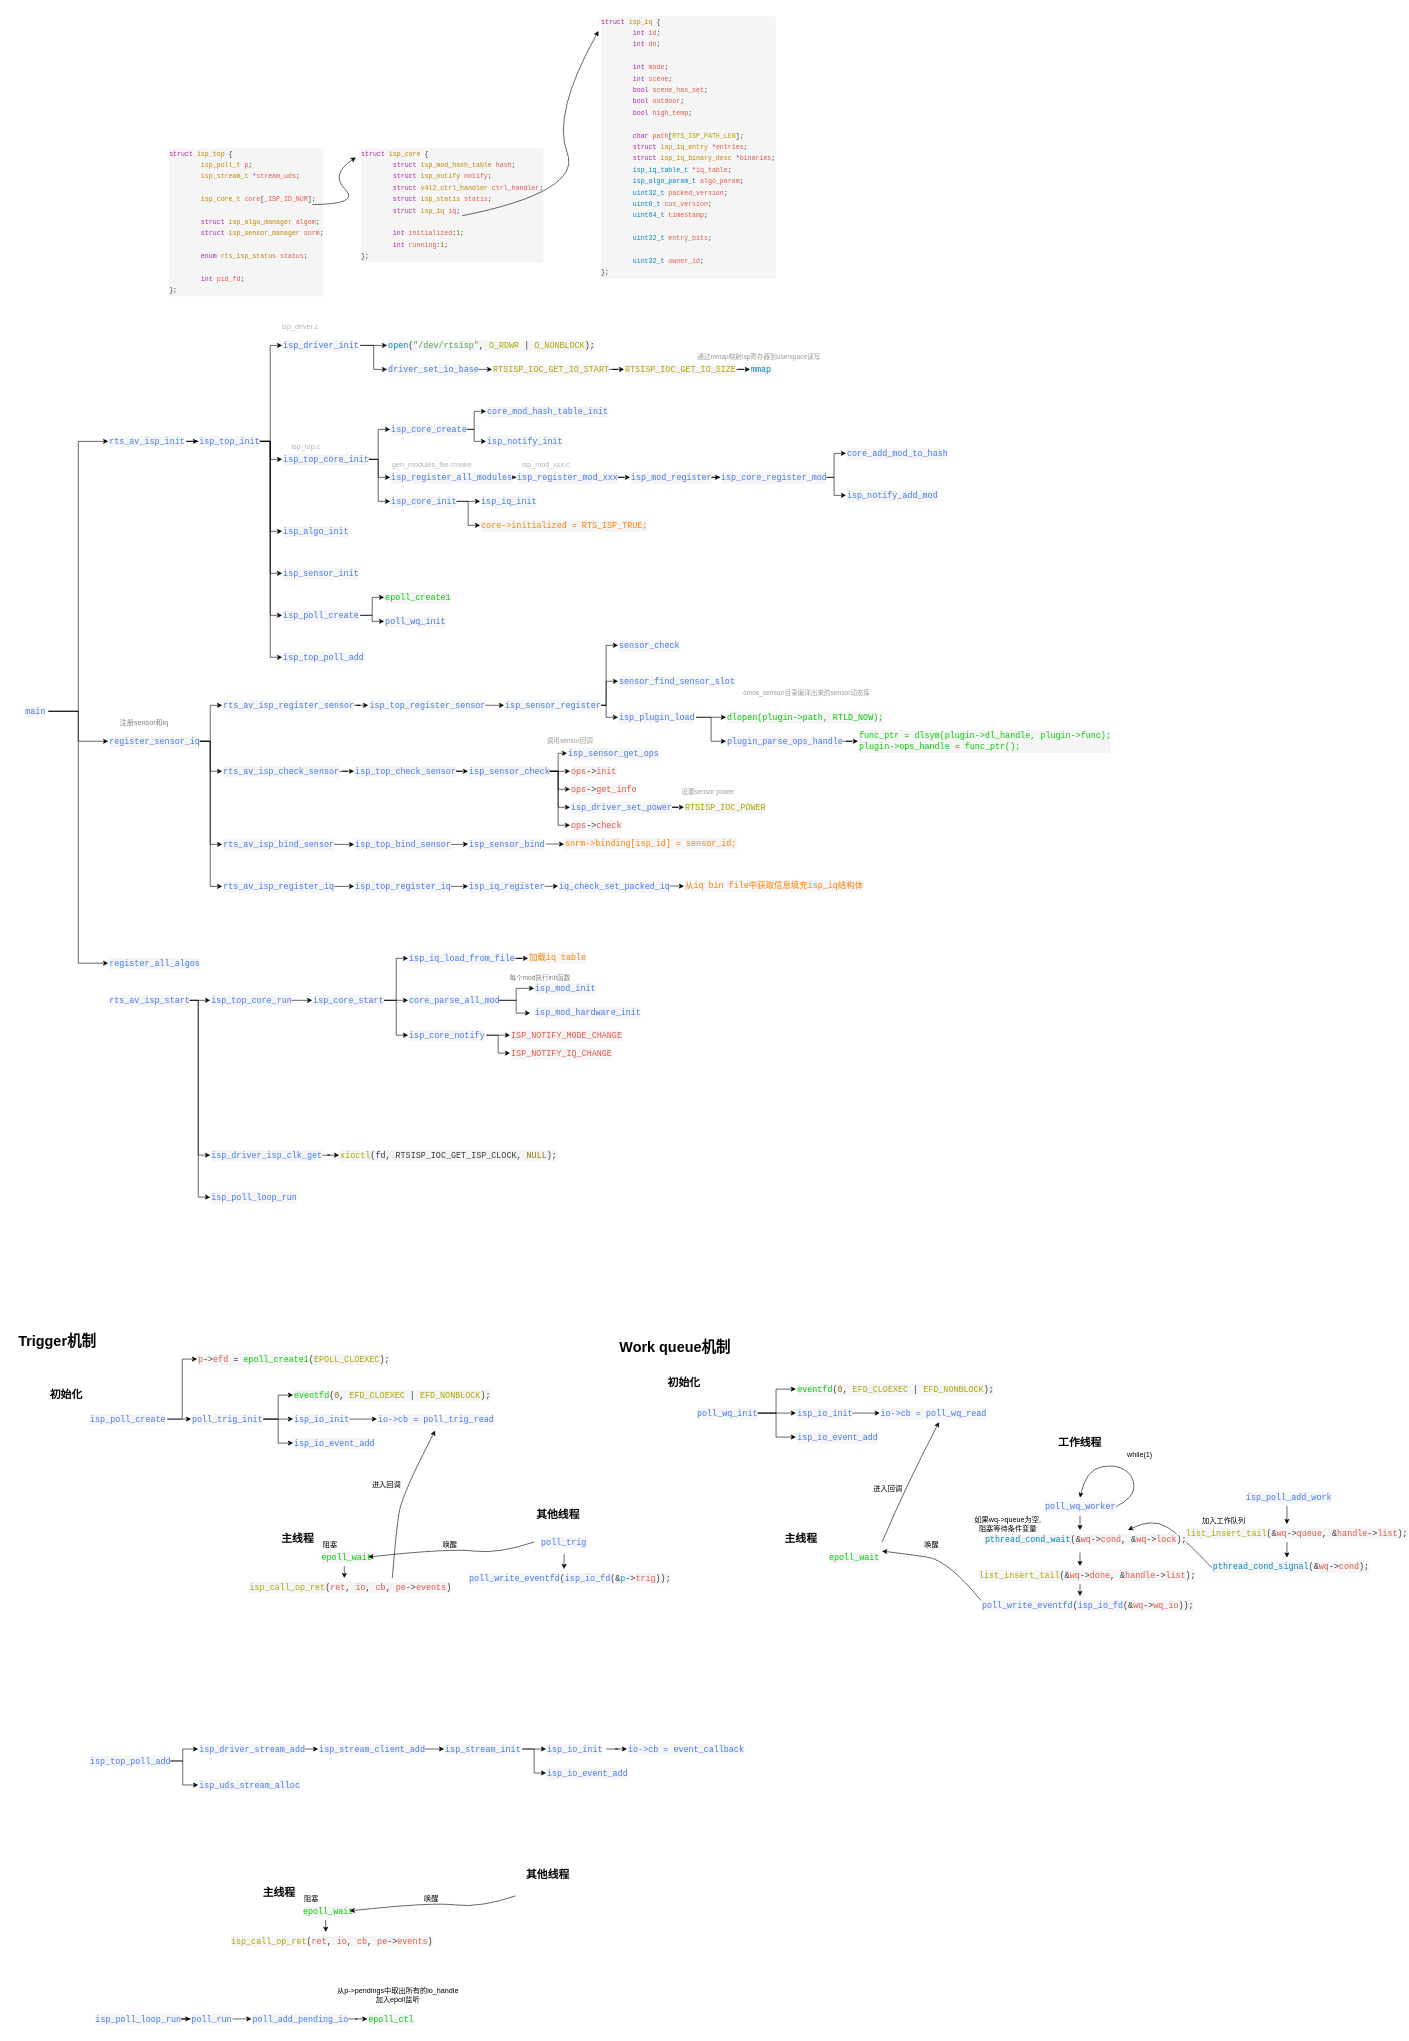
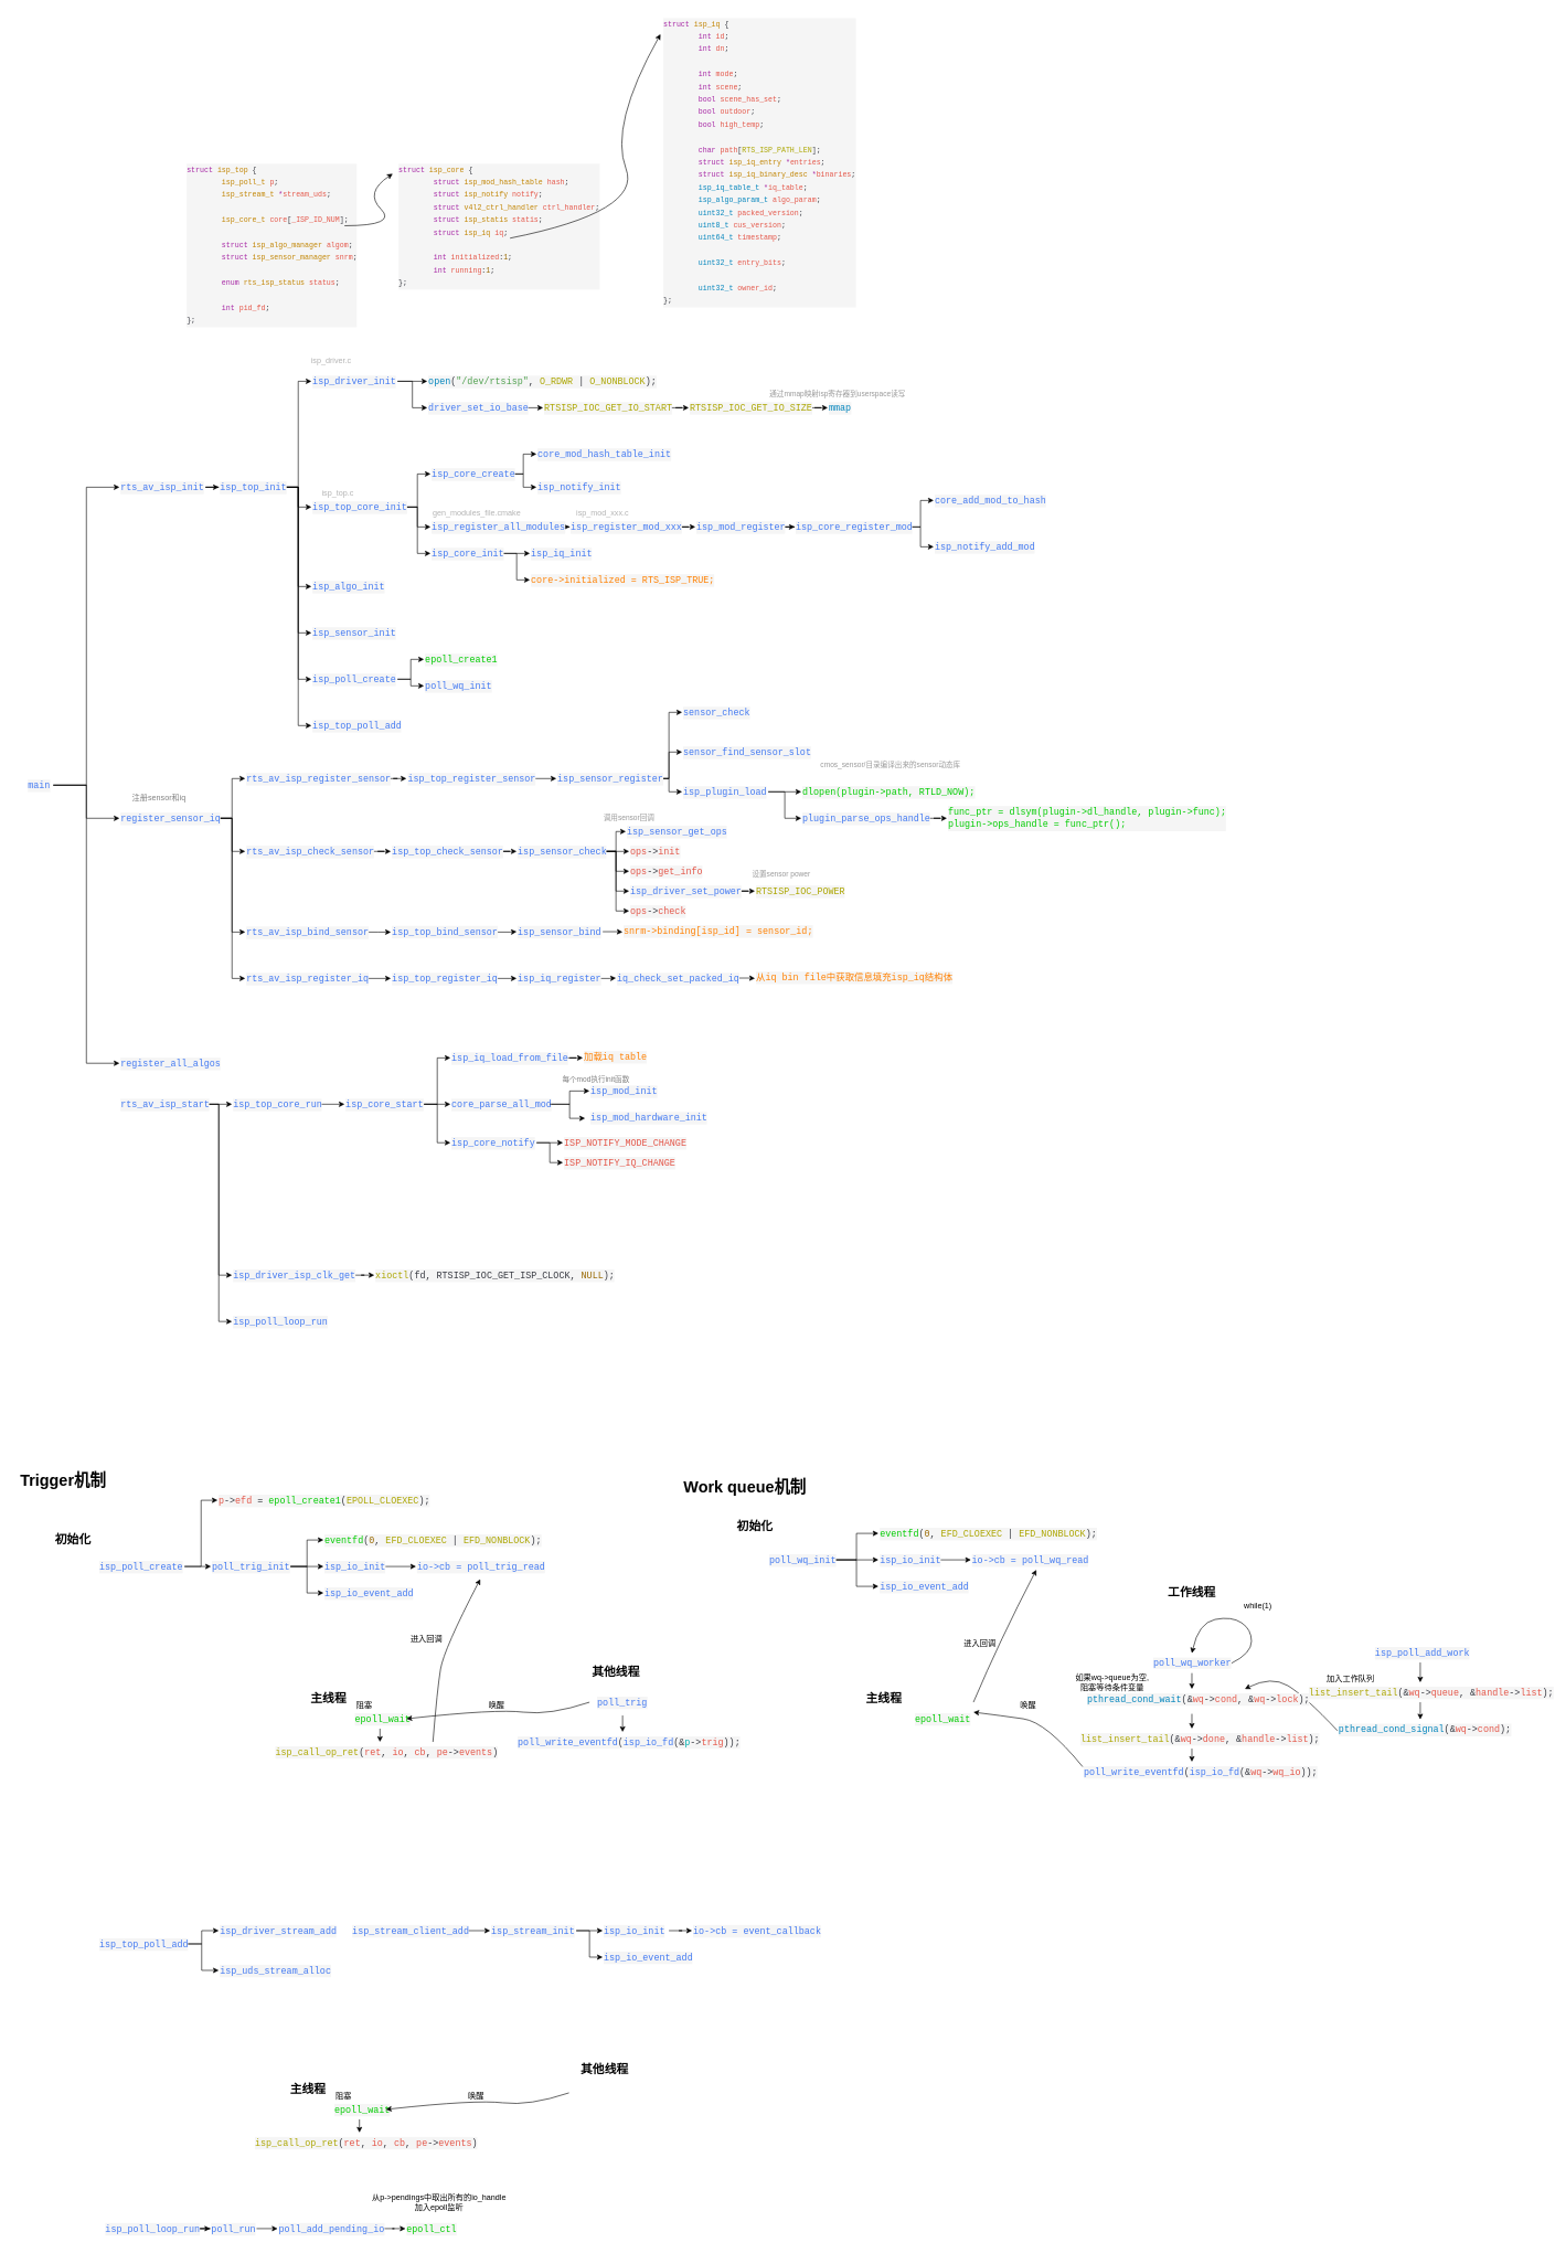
- <mxCell id="196" style="edgeStyle=orthogonalEdgeStyle;rounded=0;orthogonalLoop=1;jettySize=auto;html=1;exitX=1;exitY=0.5;exitDx=0;exitDy=0;entryX=0;entryY=0.5;entryDx=0;entryDy=0;" edge="1" parent="1" source="197" target="214"><mxGeometry relative="1" as="geometry" /></mxCell>
